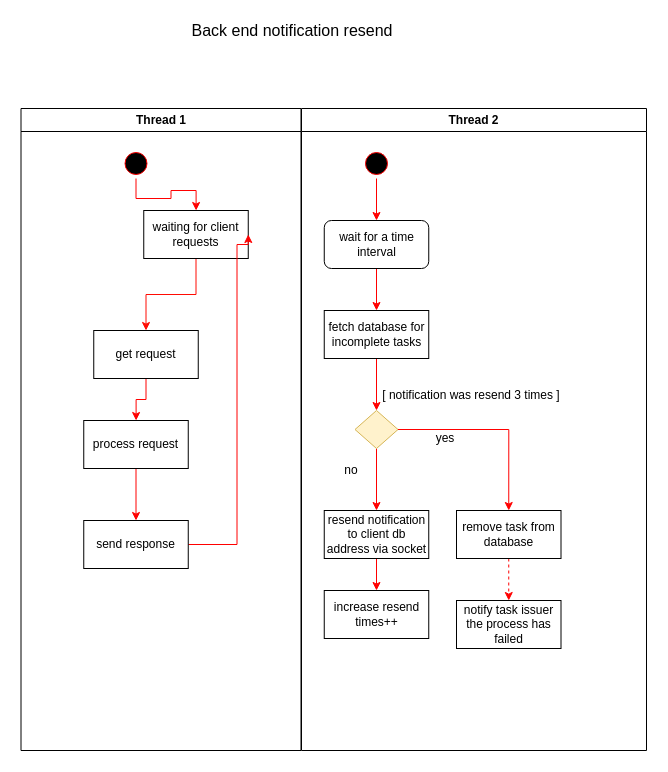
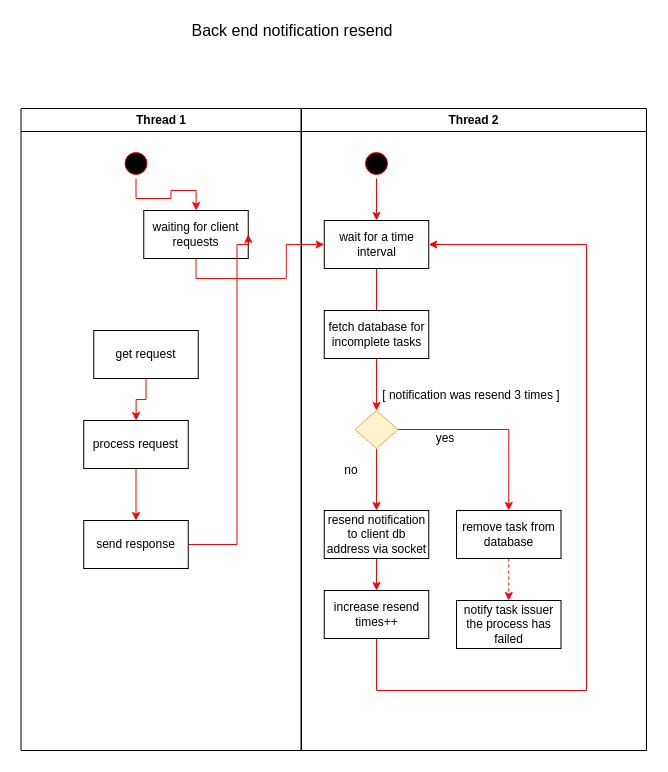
- <mxCell id="17" value="wait for a time interval" style="whiteSpace=wrap;html=1;rounded=1;" vertex="1" parent="13"><mxGeometry x="22.75" y="112" width="104.5" height="48" as="geometry" /></mxCell>
+ <mxCell id="17" value="wait for a time interval" style="rounded=0;whiteSpace=wrap;html=1;" vertex="1" parent="13"><mxGeometry x="22.75" y="112" width="104.5" height="48" as="geometry" /></mxCell>
- <mxCell id="5" style="edgeStyle=orthogonalEdgeStyle;rounded=0;orthogonalLoop=1;jettySize=auto;html=1;exitX=0.5;exitY=1;exitDx=0;exitDy=0;entryX=0.5;entryY=0;entryDx=0;entryDy=0;strokeColor=#FF0B03;" edge="1" parent="2" source="6" target="8"><mxGeometry relative="1" as="geometry" /></mxCell>
+ <mxCell id="5" style="edgeStyle=orthogonalEdgeStyle;rounded=0;orthogonalLoop=1;jettySize=auto;html=1;exitX=0.5;exitY=1;exitDx=0;exitDy=0;strokeColor=#FF0B03;" edge="1" parent="2" source="6" target="17"><mxGeometry relative="1" as="geometry" /></mxCell>
- <mxCell id="16" style="edgeStyle=orthogonalEdgeStyle;rounded=0;orthogonalLoop=1;jettySize=auto;html=1;exitX=0.5;exitY=1;exitDx=0;exitDy=0;entryX=0.5;entryY=0;entryDx=0;entryDy=0;strokeColor=#FF0000;" edge="1" parent="13" source="17" target="19"><mxGeometry relative="1" as="geometry" /></mxCell>
+ <mxCell id="16" style="edgeStyle=orthogonalEdgeStyle;rounded=0;orthogonalLoop=1;jettySize=auto;html=1;exitX=0.5;exitY=1;exitDx=0;exitDy=0;entryX=0.5;entryY=0;entryDx=0;entryDy=0;strokeColor=#FF0000;endArrow=none;" edge="1" parent="13" source="17" target="19"><mxGeometry relative="1" as="geometry" /></mxCell>
+ <mxCell id="31" style="edgeStyle=orthogonalEdgeStyle;rounded=0;orthogonalLoop=1;jettySize=auto;html=1;exitX=0.5;exitY=1;exitDx=0;exitDy=0;entryX=1;entryY=0.5;entryDx=0;entryDy=0;strokeColor=#FF0000;" edge="1" parent="13" source="32" target="17"><mxGeometry relative="1" as="geometry"><Array as="points"><mxPoint x="75" y="582" /><mxPoint x="285" y="582" /><mxPoint x="285" y="136" /></Array></mxGeometry></mxCell>
